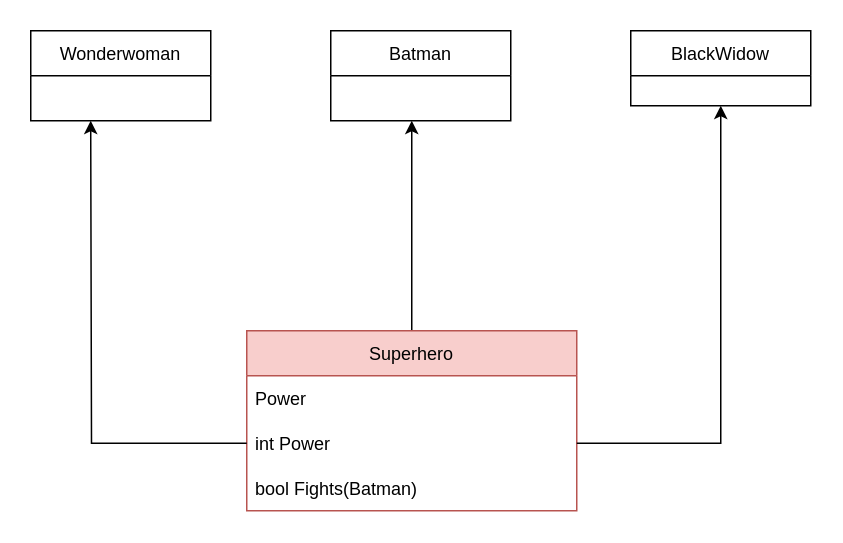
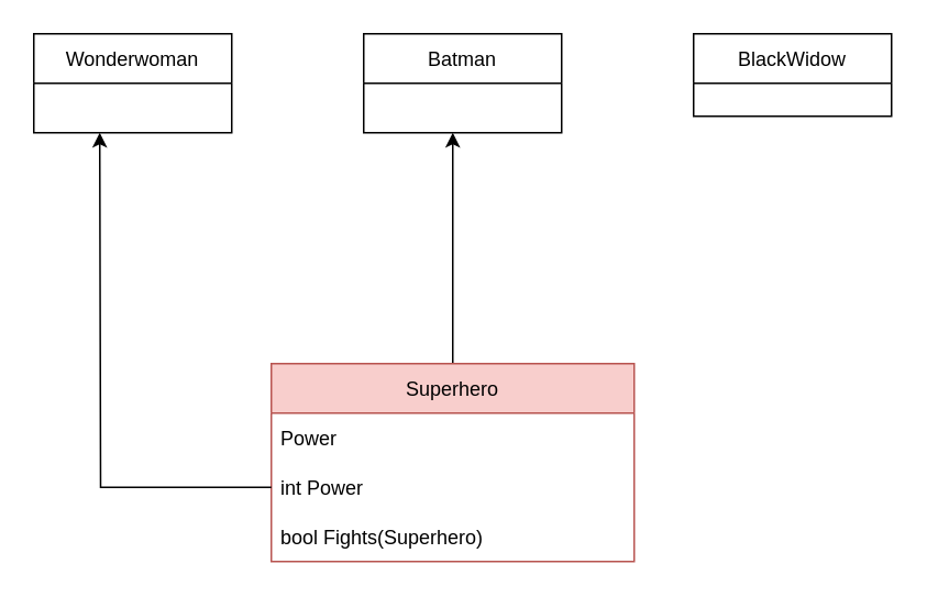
- <mxCell id="11" style="edgeStyle=orthogonalEdgeStyle;rounded=0;orthogonalLoop=1;jettySize=auto;html=1;exitX=1;exitY=0.5;exitDx=0;exitDy=0;entryX=0.5;entryY=1;entryDx=0;entryDy=0;" edge="1" parent="1" source="5" target="10"><mxGeometry relative="1" as="geometry" /></mxCell>
- <mxCell id="6" value="bool Fights(Batman)" style="text;strokeColor=none;fillColor=none;align=left;verticalAlign=middle;spacingLeft=4;spacingRight=4;overflow=hidden;points=[[0,0.5],[1,0.5]];portConstraint=eastwest;rotatable=0;" vertex="1" parent="3"><mxGeometry y="90" width="220" height="30" as="geometry" /></mxCell>
+ <mxCell id="6" value="bool Fights(Superhero)" style="text;strokeColor=none;fillColor=none;align=left;verticalAlign=middle;spacingLeft=4;spacingRight=4;overflow=hidden;points=[[0,0.5],[1,0.5]];portConstraint=eastwest;rotatable=0;" vertex="1" parent="3"><mxGeometry y="90" width="220" height="30" as="geometry" /></mxCell>
